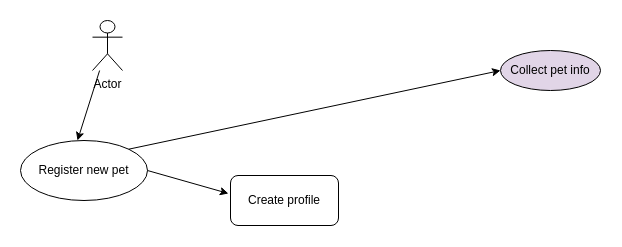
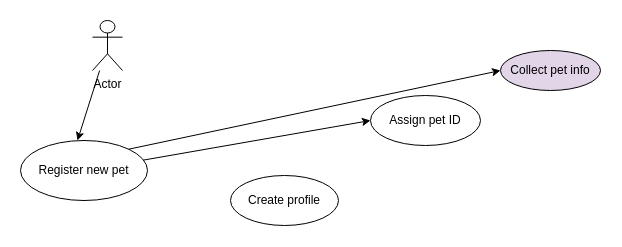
+ <mxCell id="6" value="Assign pet ID" style="ellipse;whiteSpace=wrap;html=1;" vertex="1" parent="1"><mxGeometry x="370" y="95" width="110" height="50" as="geometry" /></mxCell>
+ <mxCell id="9" value="" style="endArrow=classic;html=1;rounded=0;entryX=0;entryY=0.5;entryDx=0;entryDy=0;" edge="1" parent="1" source="4" target="6"><mxGeometry width="50" height="50" relative="1" as="geometry"><mxPoint x="101" y="80" as="sourcePoint" /><mxPoint x="97" y="160" as="targetPoint" /></mxGeometry></mxCell>
- <mxCell id="8" value="" style="endArrow=classic;html=1;rounded=0;exitX=1;exitY=0.5;exitDx=0;exitDy=0;entryX=-0.019;entryY=0.36;entryDx=0;entryDy=0;entryPerimeter=0;" edge="1" parent="1" source="4" target="5"><mxGeometry width="50" height="50" relative="1" as="geometry"><mxPoint x="91" y="70" as="sourcePoint" /><mxPoint x="87" y="150" as="targetPoint" /></mxGeometry></mxCell>
- <mxCell id="5" value="Create profile" style="whiteSpace=wrap;html=1;rounded=1;" vertex="1" parent="1"><mxGeometry x="230" y="175" width="108" height="50" as="geometry" /></mxCell>
+ <mxCell id="5" value="Create profile" style="ellipse;whiteSpace=wrap;html=1;" vertex="1" parent="1"><mxGeometry x="230" y="175" width="108" height="50" as="geometry" /></mxCell>
